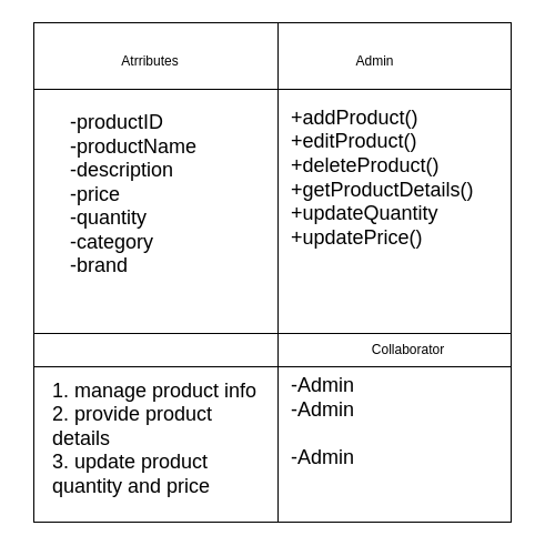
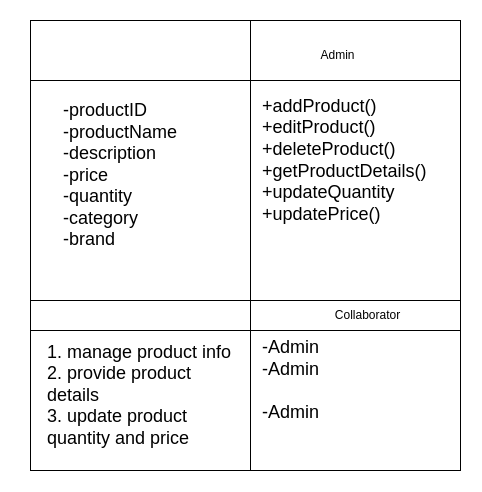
- <mxCell id="3" value="Atrributes" style="text;html=1;strokeColor=none;fillColor=none;align=center;verticalAlign=middle;whiteSpace=wrap;rounded=0;" parent="1" vertex="1"><mxGeometry x="105" y="40" width="60" height="30" as="geometry" /></mxCell>
